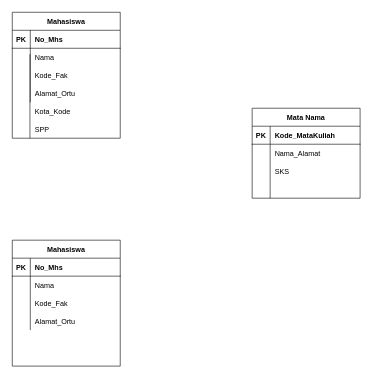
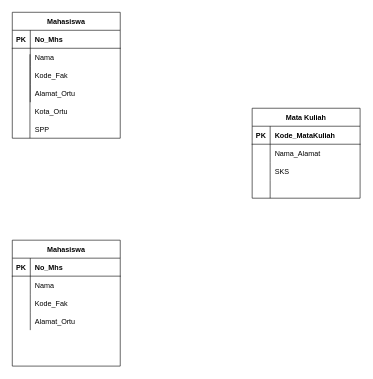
- <mxCell id="15" value="Kota_Kode" style="shape=partialRectangle;connectable=0;fillColor=none;top=0;left=0;bottom=0;right=0;align=left;spacingLeft=6;overflow=hidden;" vertex="1" parent="1"><mxGeometry x="50" y="170" width="150" height="30" as="geometry"><mxRectangle width="150" height="30" as="alternateBounds" /></mxGeometry></mxCell>
+ <mxCell id="15" value="Kota_Ortu" style="shape=partialRectangle;connectable=0;fillColor=none;top=0;left=0;bottom=0;right=0;align=left;spacingLeft=6;overflow=hidden;" vertex="1" parent="1"><mxGeometry x="50" y="170" width="150" height="30" as="geometry"><mxRectangle width="150" height="30" as="alternateBounds" /></mxGeometry></mxCell>
- <mxCell id="31" value="Mata Nama" style="shape=table;startSize=30;container=1;collapsible=1;childLayout=tableLayout;fixedRows=1;rowLines=0;fontStyle=1;align=center;resizeLast=1;" vertex="1" parent="1"><mxGeometry x="420" y="180" width="180" height="150" as="geometry" /></mxCell>
+ <mxCell id="31" value="Mata Kuliah" style="shape=table;startSize=30;container=1;collapsible=1;childLayout=tableLayout;fixedRows=1;rowLines=0;fontStyle=1;align=center;resizeLast=1;" vertex="1" parent="1"><mxGeometry x="420" y="180" width="180" height="150" as="geometry" /></mxCell>
